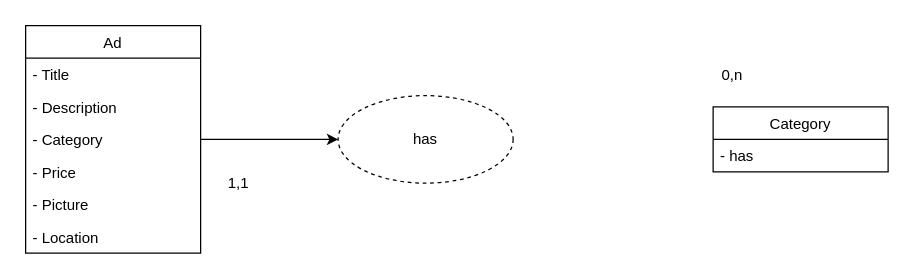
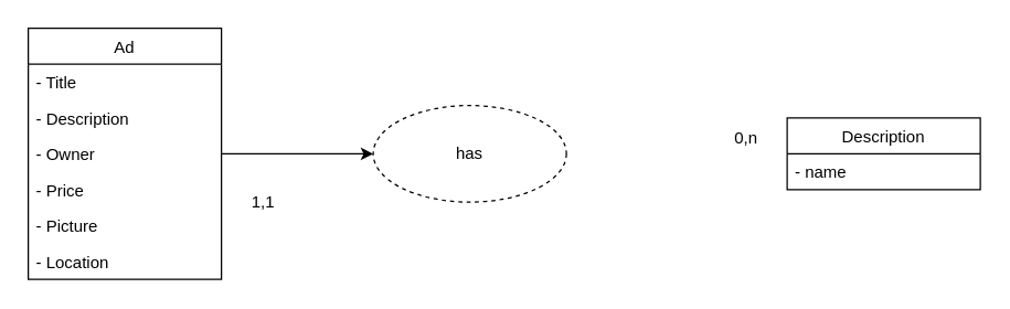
- <mxCell id="14" value="0,n" style="text;html=1;align=center;verticalAlign=middle;resizable=0;points=[];autosize=1;strokeColor=none;fillColor=none;" vertex="1" parent="1"><mxGeometry x="565" y="45" width="40" height="30" as="geometry" /></mxCell>
+ <mxCell id="14" value="0,n" style="text;html=1;align=center;verticalAlign=middle;resizable=0;points=[];autosize=1;strokeColor=none;fillColor=none;" vertex="1" parent="1"><mxGeometry x="520" y="85" width="40" height="30" as="geometry" /></mxCell>
- <mxCell id="9" value="Category" style="swimlane;fontStyle=0;childLayout=stackLayout;horizontal=1;startSize=26;fillColor=none;horizontalStack=0;resizeParent=1;resizeParentMax=0;resizeLast=0;collapsible=1;marginBottom=0;" vertex="1" parent="1"><mxGeometry x="570" y="85" width="140" height="52" as="geometry" /></mxCell>
+ <mxCell id="9" value="Description" style="swimlane;fontStyle=0;childLayout=stackLayout;horizontal=1;startSize=26;fillColor=none;horizontalStack=0;resizeParent=1;resizeParentMax=0;resizeLast=0;collapsible=1;marginBottom=0;" vertex="1" parent="1"><mxGeometry x="570" y="85" width="140" height="52" as="geometry" /></mxCell>
- <mxCell id="5" value="- Category" style="text;strokeColor=none;fillColor=none;align=left;verticalAlign=top;spacingLeft=4;spacingRight=4;overflow=hidden;rotatable=0;points=[[0,0.5],[1,0.5]];portConstraint=eastwest;" vertex="1" parent="2"><mxGeometry y="78" width="140" height="26" as="geometry" /></mxCell>
+ <mxCell id="5" value="- Owner" style="text;strokeColor=none;fillColor=none;align=left;verticalAlign=top;spacingLeft=4;spacingRight=4;overflow=hidden;rotatable=0;points=[[0,0.5],[1,0.5]];portConstraint=eastwest;" vertex="1" parent="2"><mxGeometry y="78" width="140" height="26" as="geometry" /></mxCell>
- <mxCell id="10" value="- has" style="text;strokeColor=none;fillColor=none;align=left;verticalAlign=top;spacingLeft=4;spacingRight=4;overflow=hidden;rotatable=0;points=[[0,0.5],[1,0.5]];portConstraint=eastwest;" vertex="1" parent="9"><mxGeometry y="26" width="140" height="26" as="geometry" /></mxCell>
+ <mxCell id="10" value="- name" style="text;strokeColor=none;fillColor=none;align=left;verticalAlign=top;spacingLeft=4;spacingRight=4;overflow=hidden;rotatable=0;points=[[0,0.5],[1,0.5]];portConstraint=eastwest;" vertex="1" parent="9"><mxGeometry y="26" width="140" height="26" as="geometry" /></mxCell>
